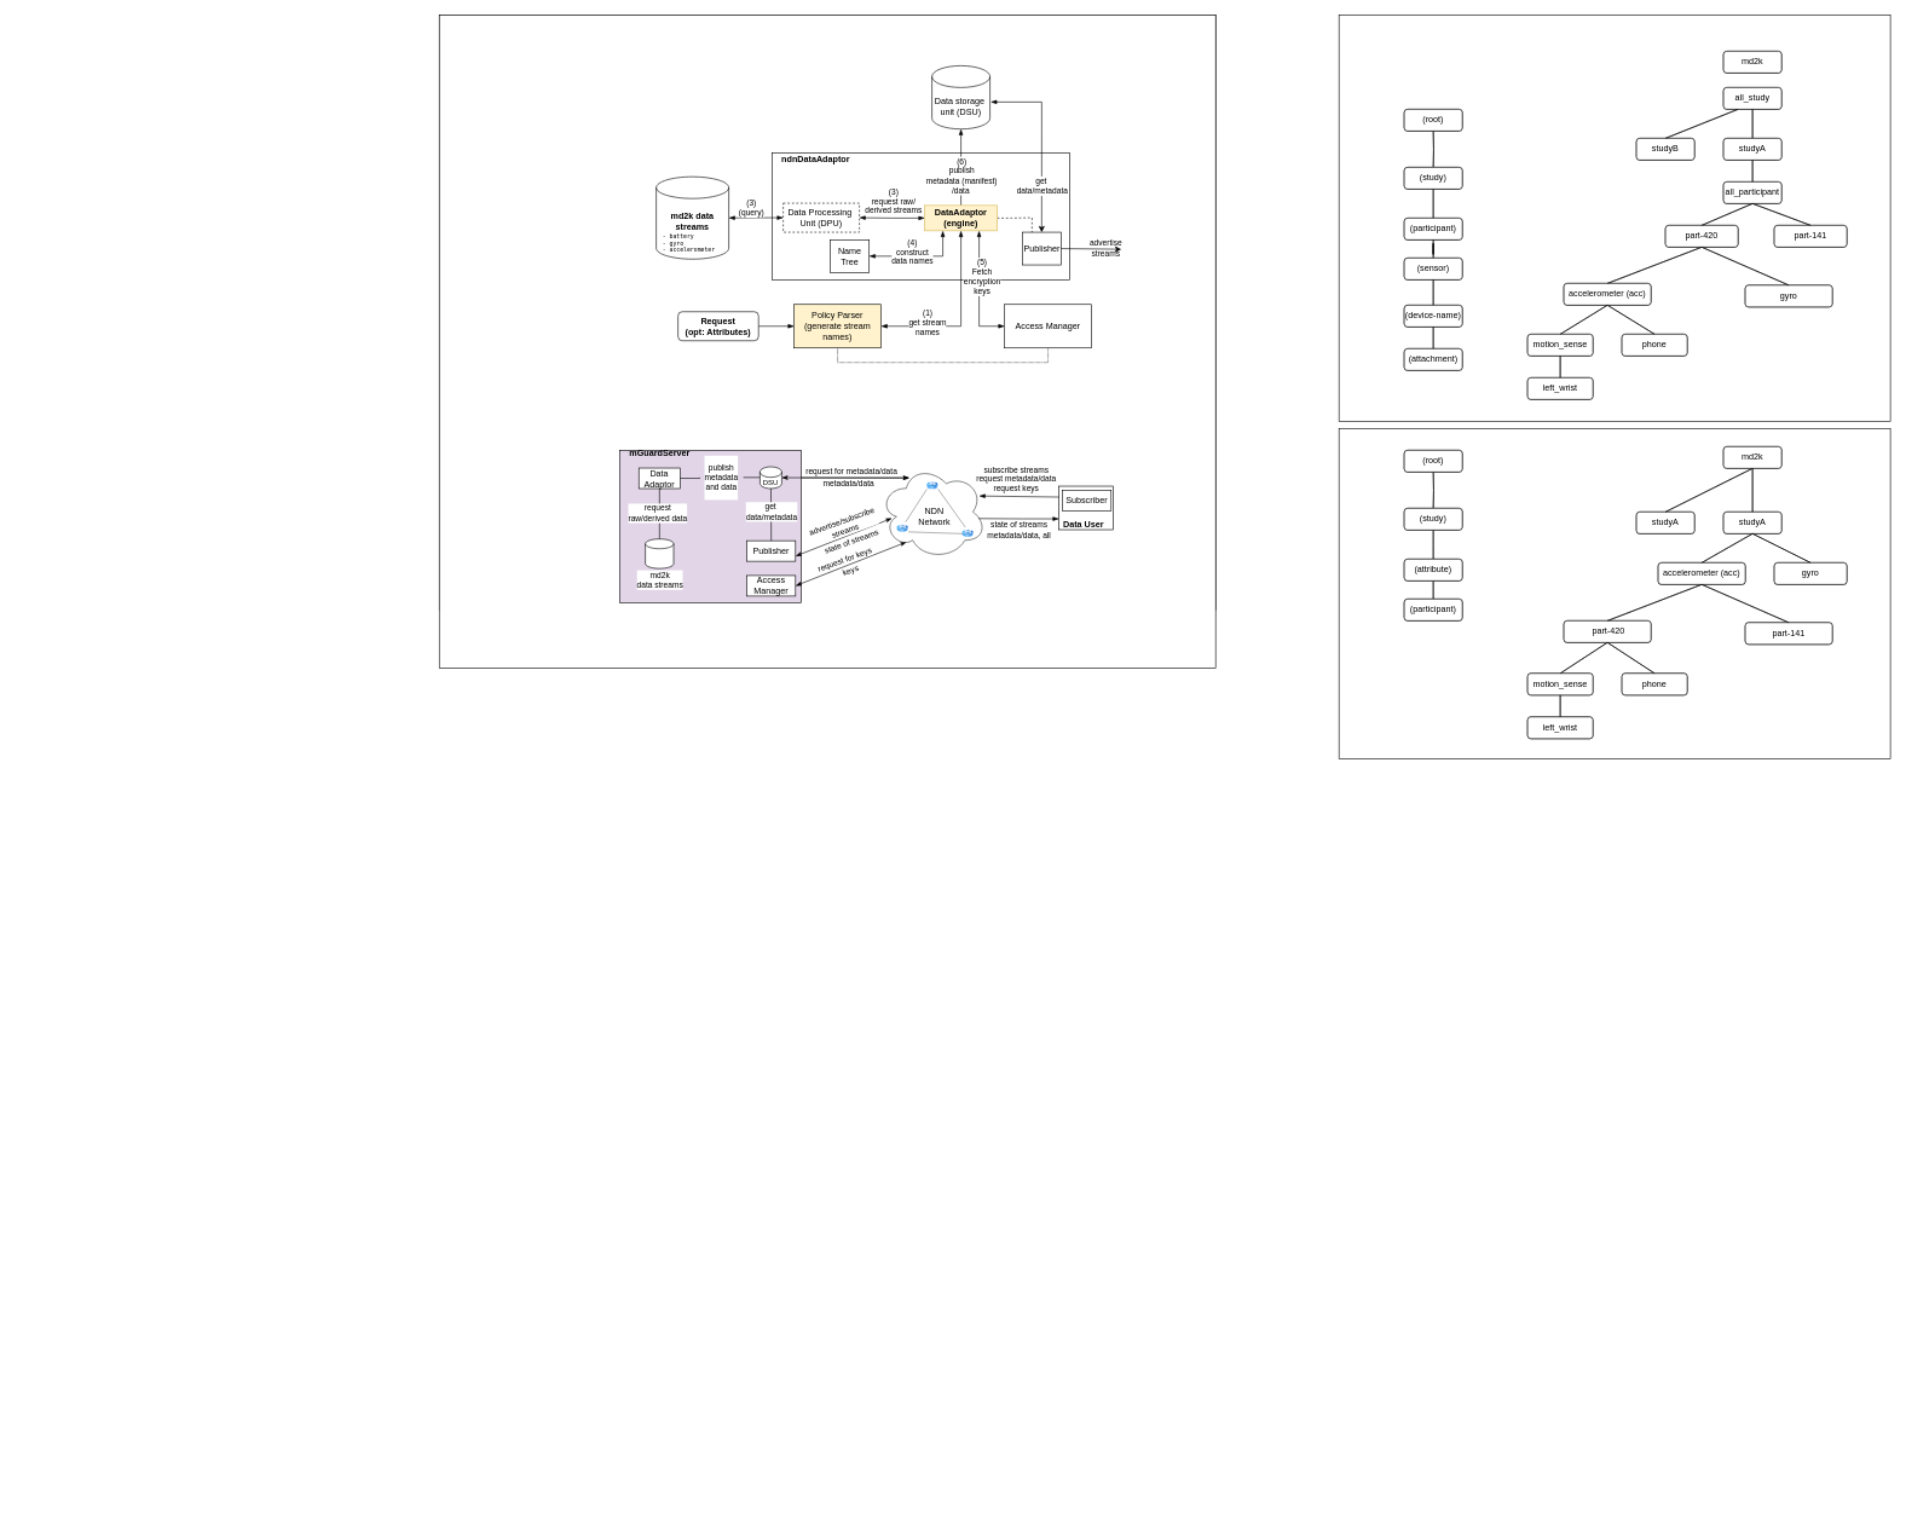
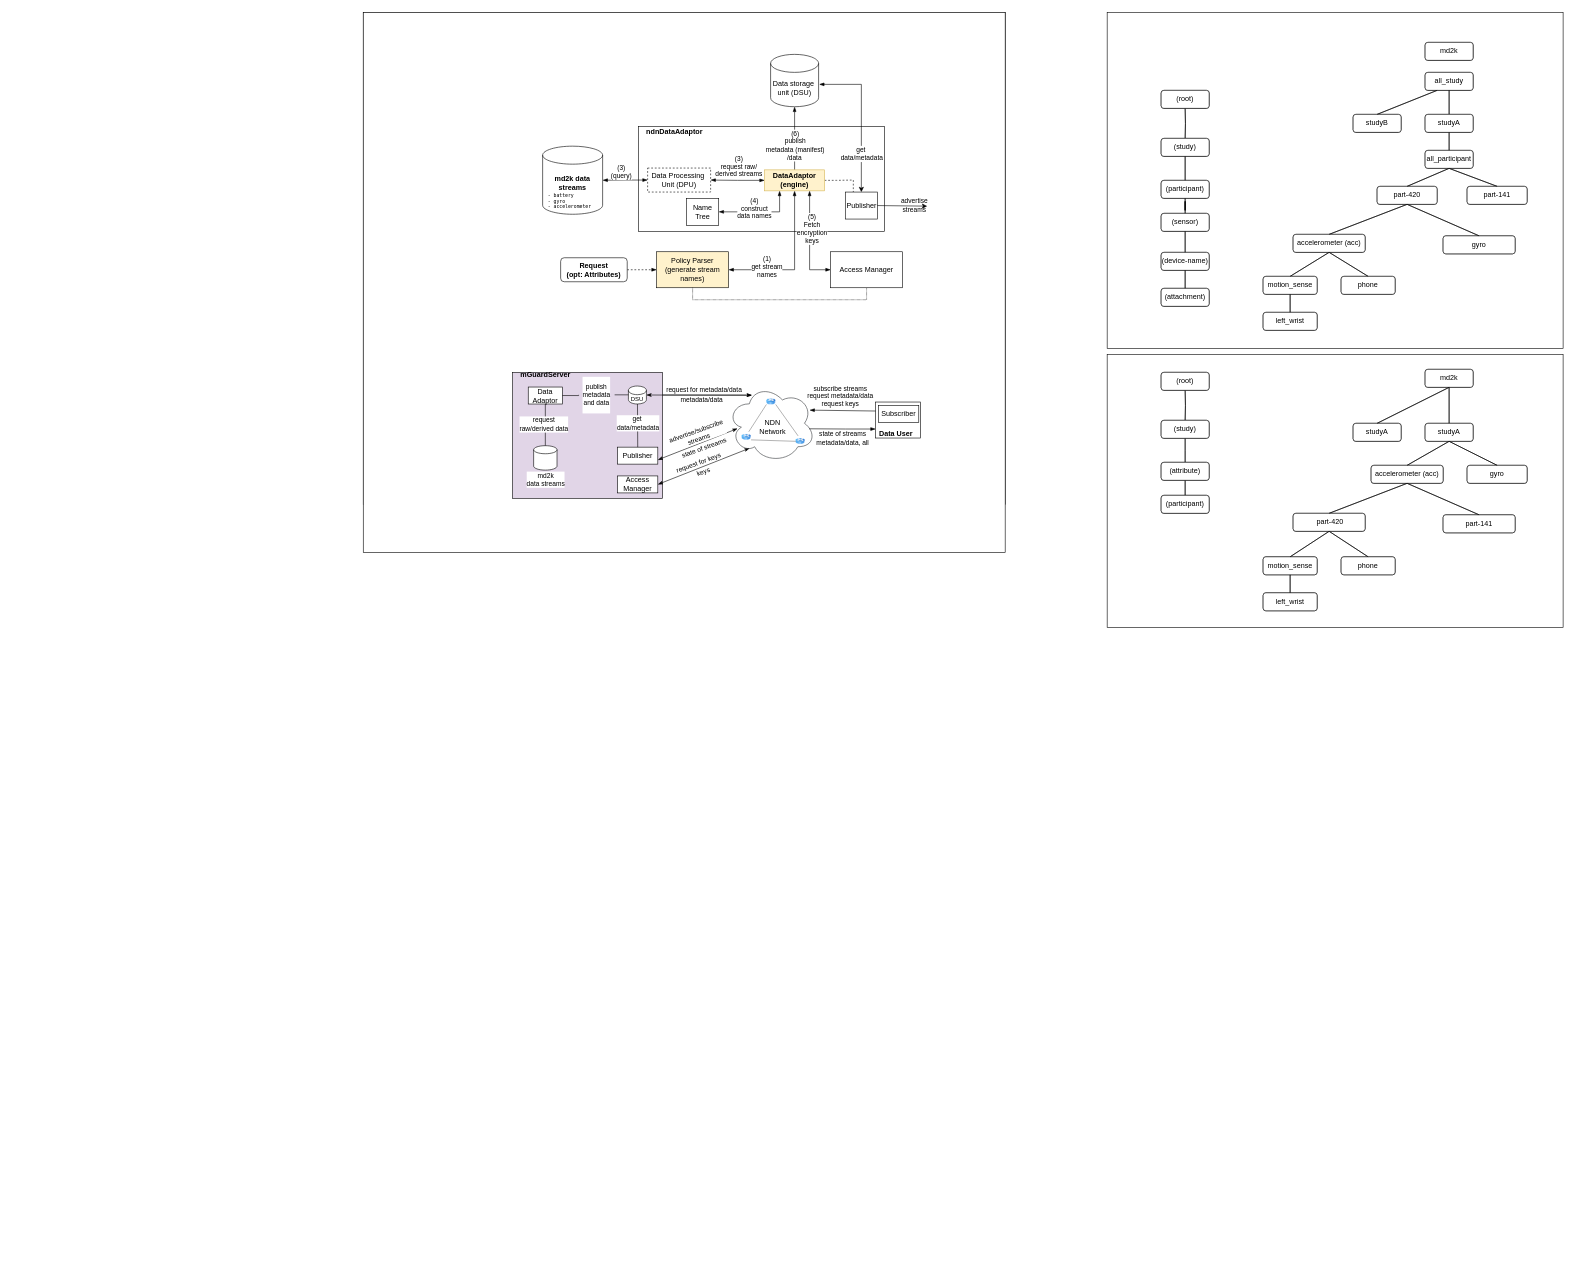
- <mxCell id="214" value="" style="endArrow=blockThin;html=1;entryX=0;entryY=0.5;entryDx=0;entryDy=0;exitX=1;exitY=0.5;exitDx=0;exitDy=0;endFill=1;" parent="133" source="215" target="211" edge="1"><mxGeometry width="50" height="50" relative="1" as="geometry"><mxPoint x="499" y="509" as="sourcePoint" /><mxPoint x="549" y="459" as="targetPoint" /></mxGeometry></mxCell>
+ <mxCell id="214" value="" style="endArrow=blockThin;html=1;entryX=0;entryY=0.5;entryDx=0;entryDy=0;exitX=1;exitY=0.5;exitDx=0;exitDy=0;endFill=1;dashed=1;" parent="133" source="215" target="211" edge="1"><mxGeometry width="50" height="50" relative="1" as="geometry"><mxPoint x="499" y="509" as="sourcePoint" /><mxPoint x="549" y="459" as="targetPoint" /></mxGeometry></mxCell>
